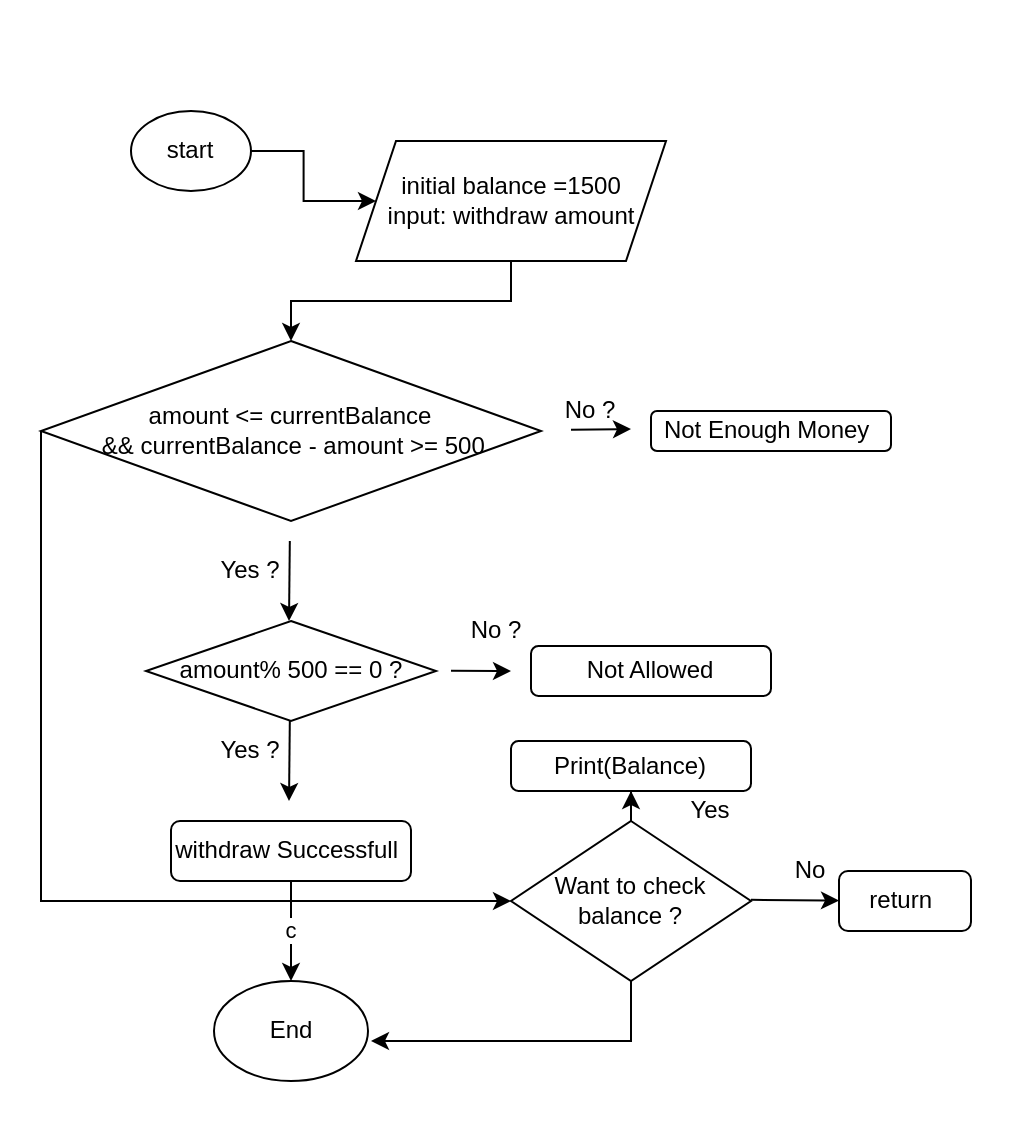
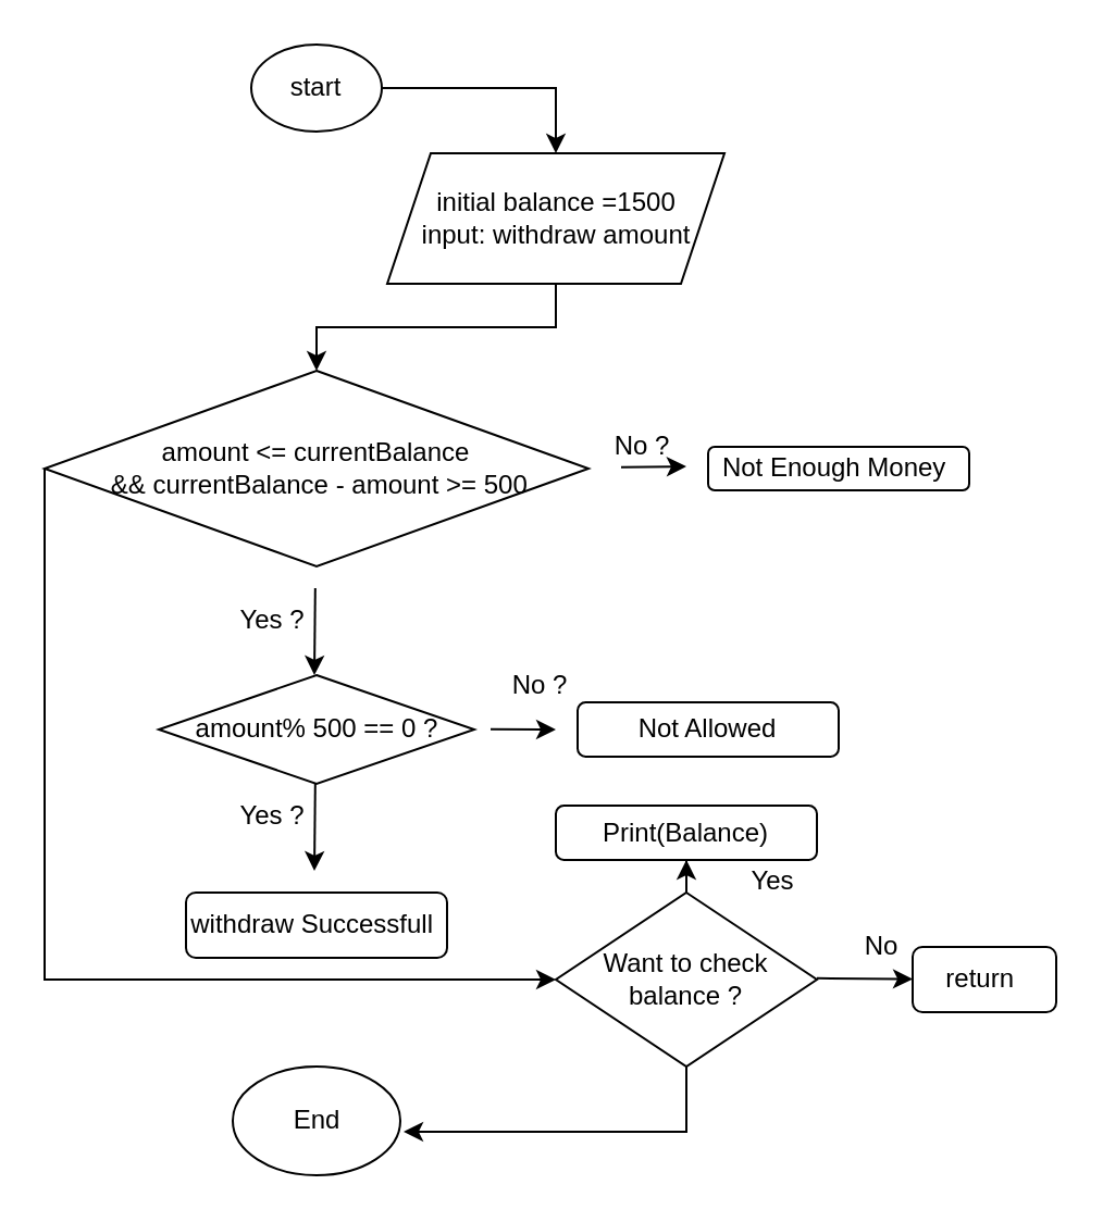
- <mxCell id="3" value="start" style="ellipse;whiteSpace=wrap;html=1;" parent="1" vertex="1"><mxGeometry x="65" y="55" width="60" height="40" as="geometry" /></mxCell>
+ <mxCell id="3" value="start" style="ellipse;whiteSpace=wrap;html=1;" parent="1" vertex="1"><mxGeometry x="115" y="20" width="60" height="40" as="geometry" /></mxCell>
- <mxCell id="28" value="c" style="edgeStyle=none;orthogonalLoop=1;jettySize=auto;html=1;rounded=0;entryX=0.5;entryY=0;entryDx=0;entryDy=0;exitX=0.5;exitY=1;exitDx=0;exitDy=0;" parent="1" source="16" target="27" edge="1"><mxGeometry width="80" relative="1" as="geometry"><mxPoint x="137.5" y="449" as="sourcePoint" /><mxPoint x="217.5" y="449" as="targetPoint" /><Array as="points" /></mxGeometry></mxCell>
